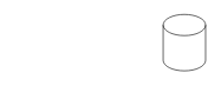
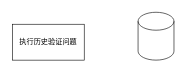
+ <mxCell id="3" value="执行历史验证问题" style="rounded=0;whiteSpace=wrap;html=1;" vertex="1" parent="1"><mxGeometry x="20" y="40" width="120" height="60" as="geometry" /></mxCell>
